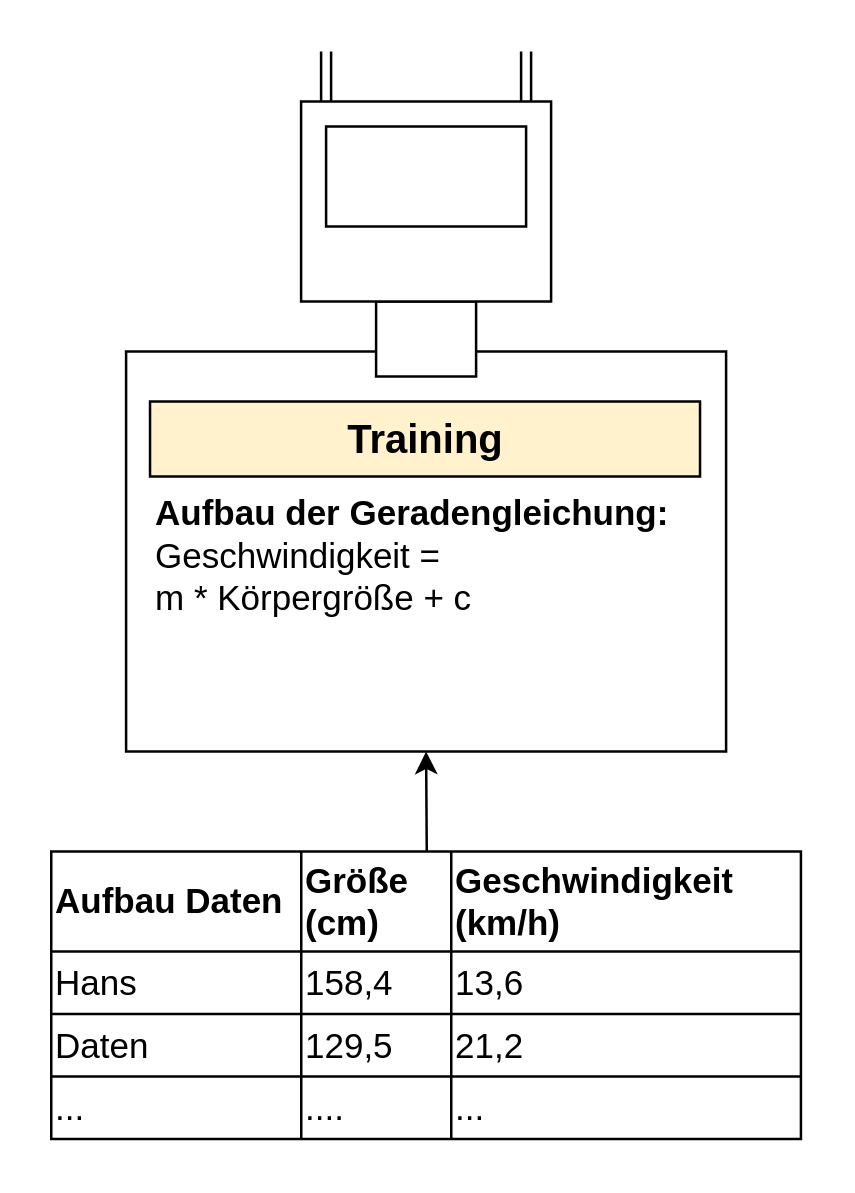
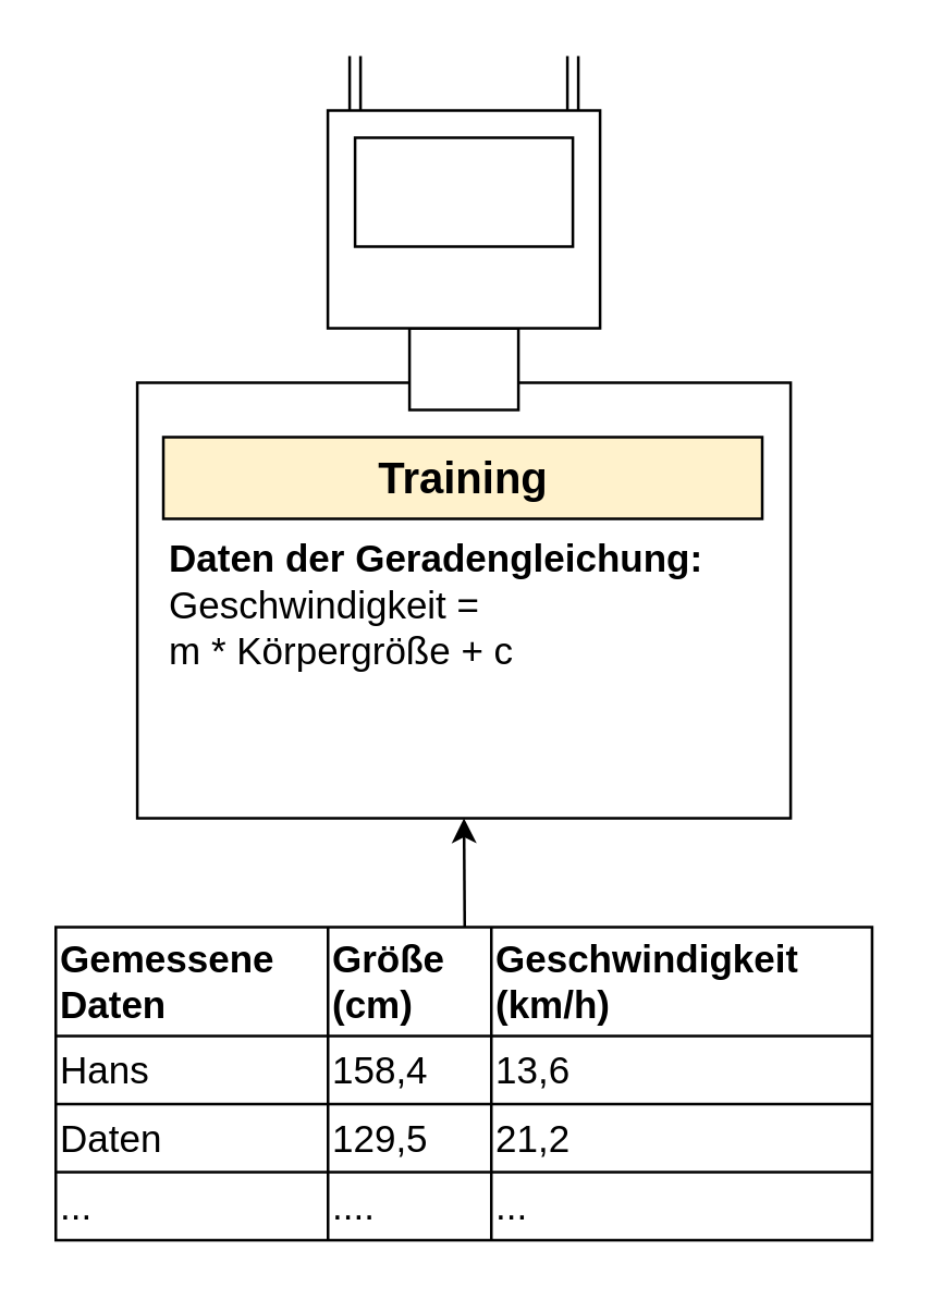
- <mxCell id="12" value="&lt;font style=&quot;font-size: 14px;&quot; face=&quot;Helvetica&quot;&gt;&lt;b style=&quot;&quot;&gt;Aufbau der Geradengleichung:&lt;/b&gt;&lt;br&gt;Geschwindigkeit = &lt;br&gt;m * Körpergröße + c&lt;/font&gt;&lt;div&gt;&lt;br&gt;&lt;/div&gt;" style="text;html=1;align=left;verticalAlign=top;whiteSpace=wrap;rounded=0;" vertex="1" parent="1"><mxGeometry x="59.51" y="190" width="220.43" height="85" as="geometry" /></mxCell>
+ <mxCell id="12" value="&lt;font style=&quot;font-size: 14px;&quot; face=&quot;Helvetica&quot;&gt;&lt;b style=&quot;&quot;&gt;Daten der Geradengleichung:&lt;/b&gt;&lt;br&gt;Geschwindigkeit = &lt;br&gt;m * Körpergröße + c&lt;/font&gt;&lt;div&gt;&lt;br&gt;&lt;/div&gt;" style="text;html=1;align=left;verticalAlign=top;whiteSpace=wrap;rounded=0;" vertex="1" parent="1"><mxGeometry x="59.51" y="190" width="220.43" height="85" as="geometry" /></mxCell>
- <mxCell id="16" value="Aufbau Daten" style="shape=partialRectangle;html=1;whiteSpace=wrap;connectable=0;strokeColor=inherit;overflow=hidden;fillColor=none;top=0;left=0;bottom=0;right=0;pointerEvents=1;fontSize=14;align=left;fontStyle=1" vertex="1" parent="15"><mxGeometry width="100" height="40" as="geometry"><mxRectangle width="100" height="40" as="alternateBounds" /></mxGeometry></mxCell>
+ <mxCell id="16" value="Gemessene Daten" style="shape=partialRectangle;html=1;whiteSpace=wrap;connectable=0;strokeColor=inherit;overflow=hidden;fillColor=none;top=0;left=0;bottom=0;right=0;pointerEvents=1;fontSize=14;align=left;fontStyle=1" vertex="1" parent="15"><mxGeometry width="100" height="40" as="geometry"><mxRectangle width="100" height="40" as="alternateBounds" /></mxGeometry></mxCell>
